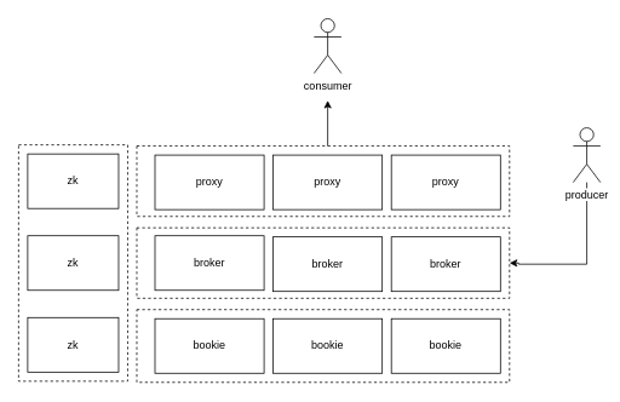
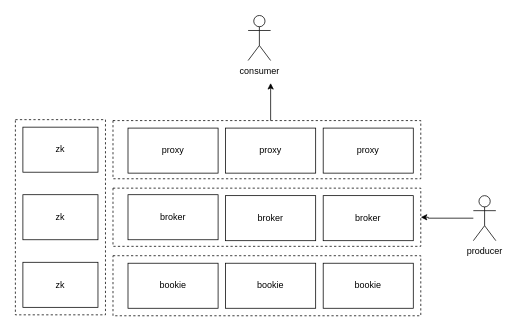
- <mxCell id="19" value="consumer" style="shape=umlActor;verticalLabelPosition=bottom;labelBackgroundColor=#ffffff;verticalAlign=top;html=1;outlineConnect=0;" vertex="1" parent="1"><mxGeometry x="345" y="20" width="30" height="60" as="geometry" /></mxCell>
+ <mxCell id="19" value="consumer" style="shape=umlActor;verticalLabelPosition=bottom;labelBackgroundColor=#ffffff;verticalAlign=top;html=1;outlineConnect=0;" vertex="1" parent="1"><mxGeometry x="330" y="20" width="30" height="60" as="geometry" /></mxCell>
- <mxCell id="21" value="producer" style="shape=umlActor;verticalLabelPosition=bottom;labelBackgroundColor=#ffffff;verticalAlign=top;html=1;outlineConnect=0;" vertex="1" parent="1"><mxGeometry x="630" y="140" width="30" height="60" as="geometry" /></mxCell>
+ <mxCell id="21" value="producer" style="shape=umlActor;verticalLabelPosition=bottom;labelBackgroundColor=#ffffff;verticalAlign=top;html=1;outlineConnect=0;" vertex="1" parent="1"><mxGeometry x="630" y="260" width="30" height="60" as="geometry" /></mxCell>
